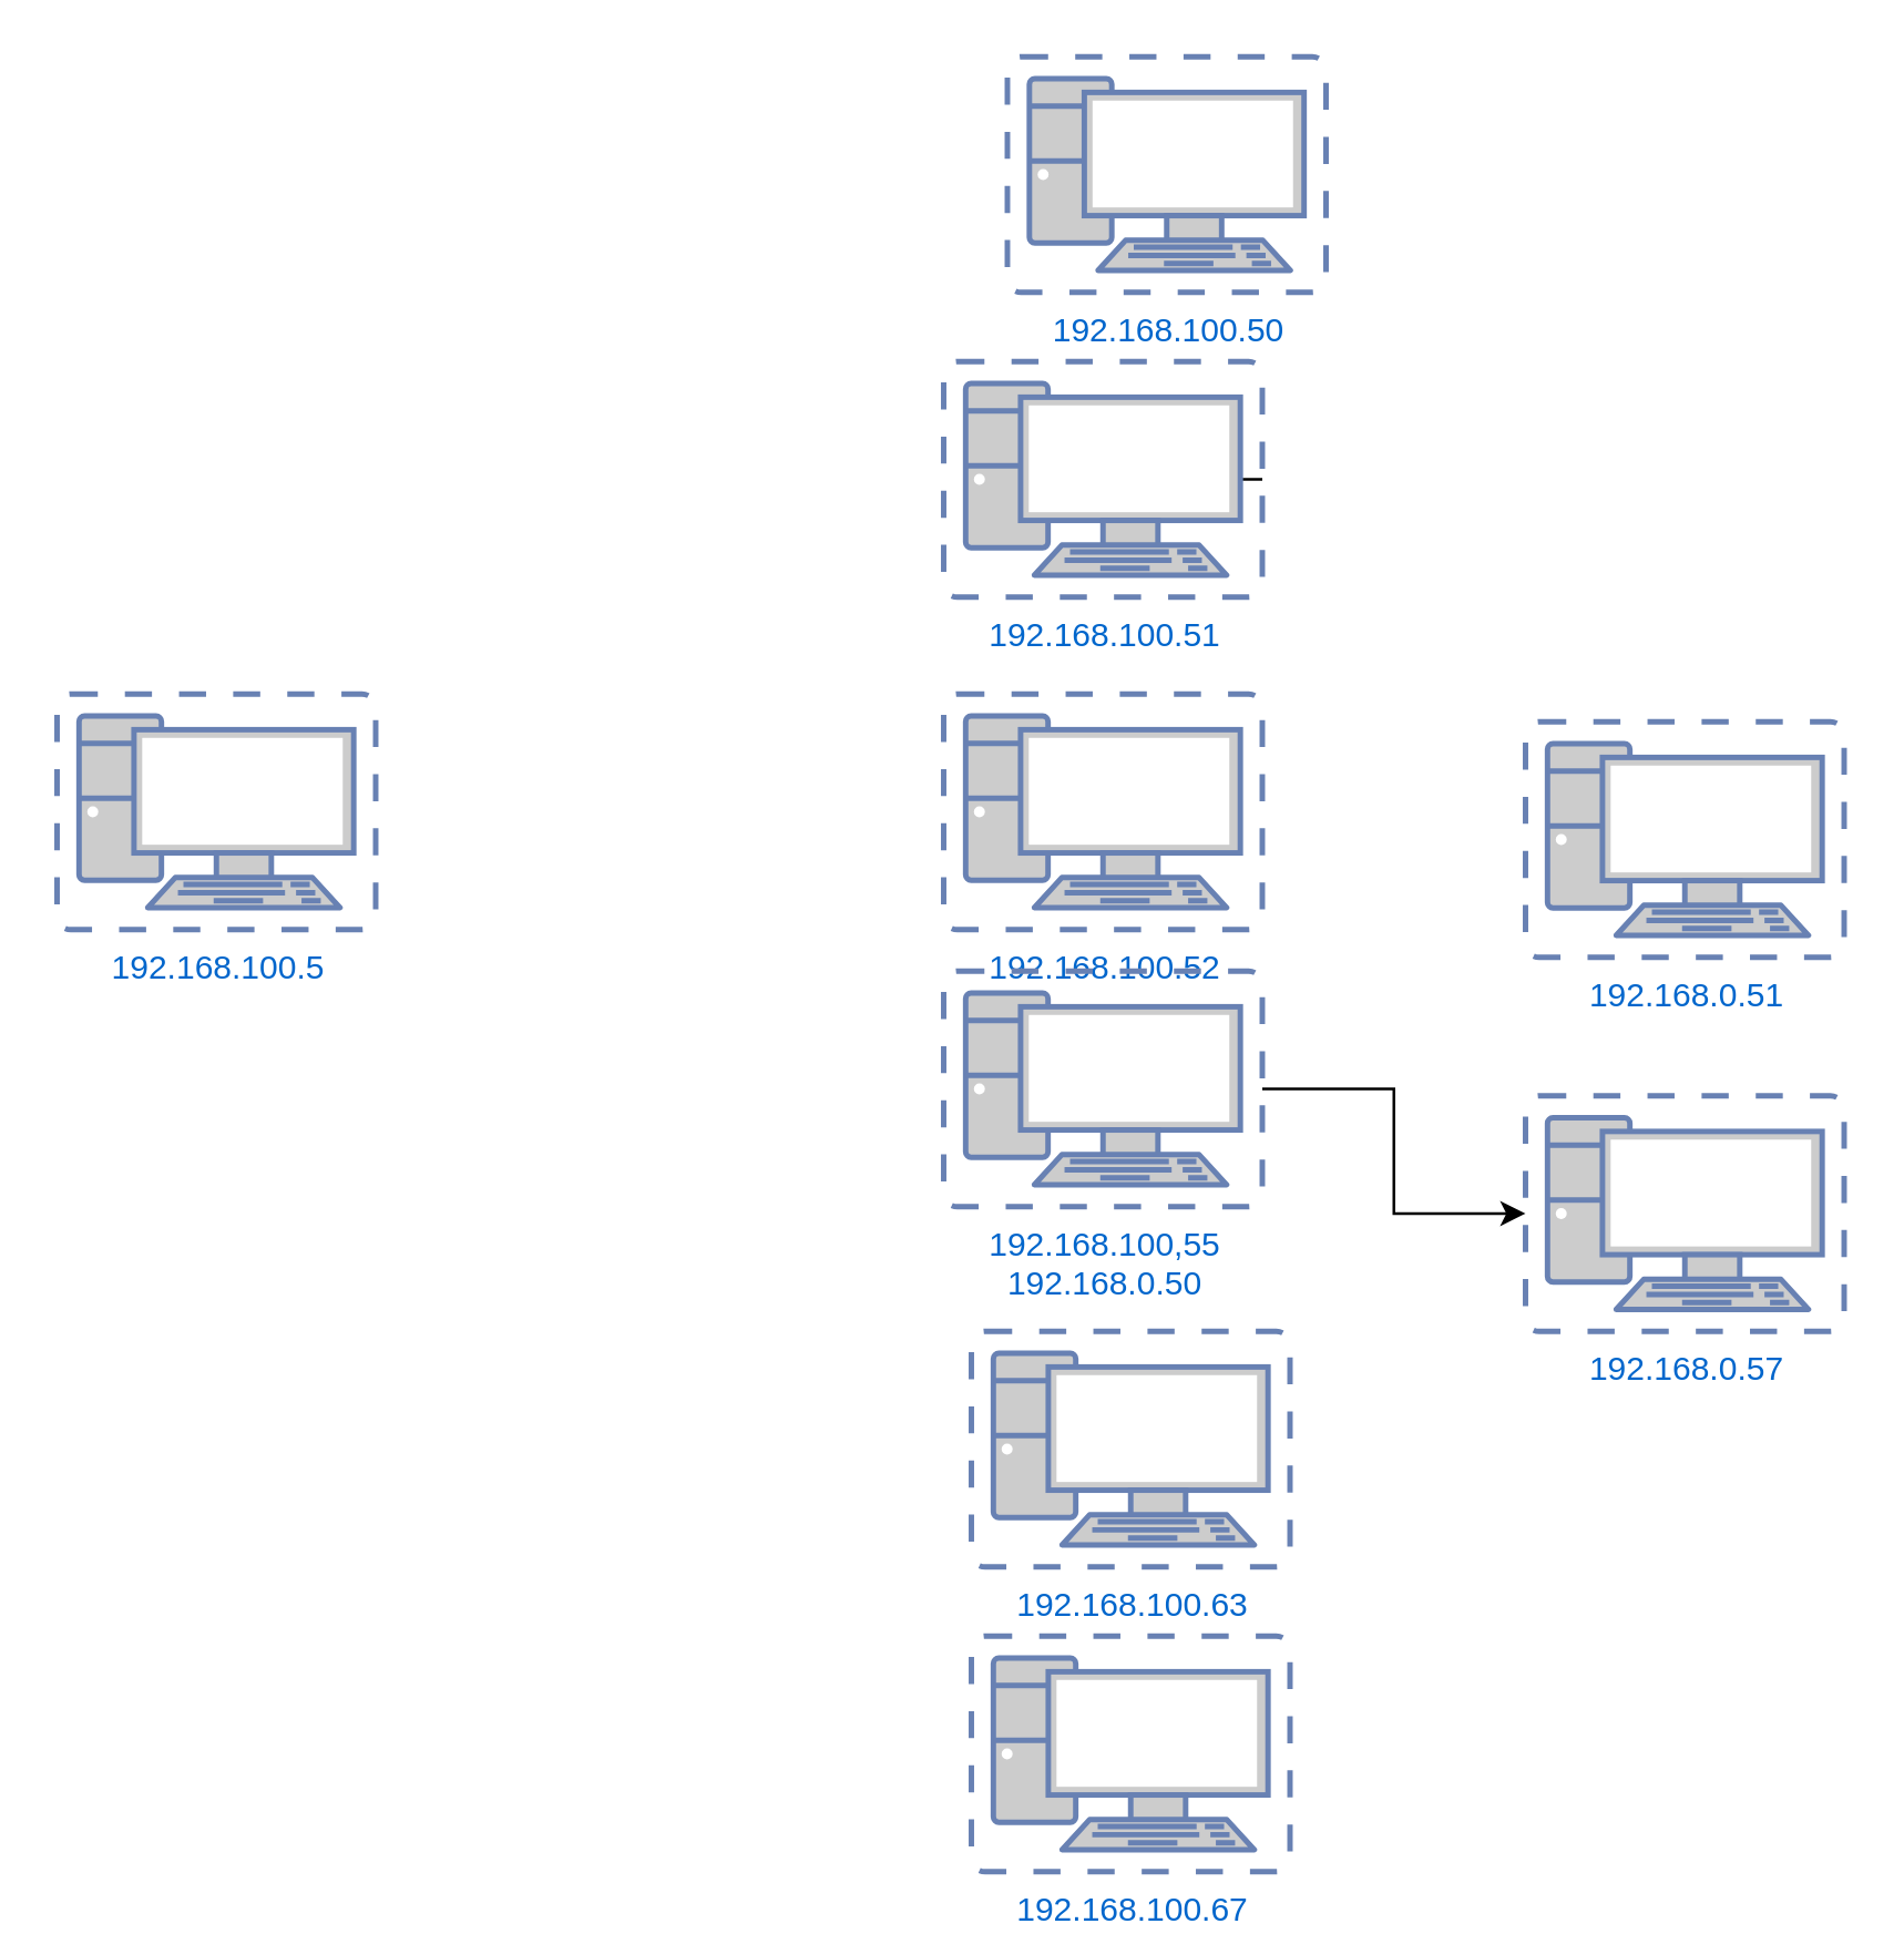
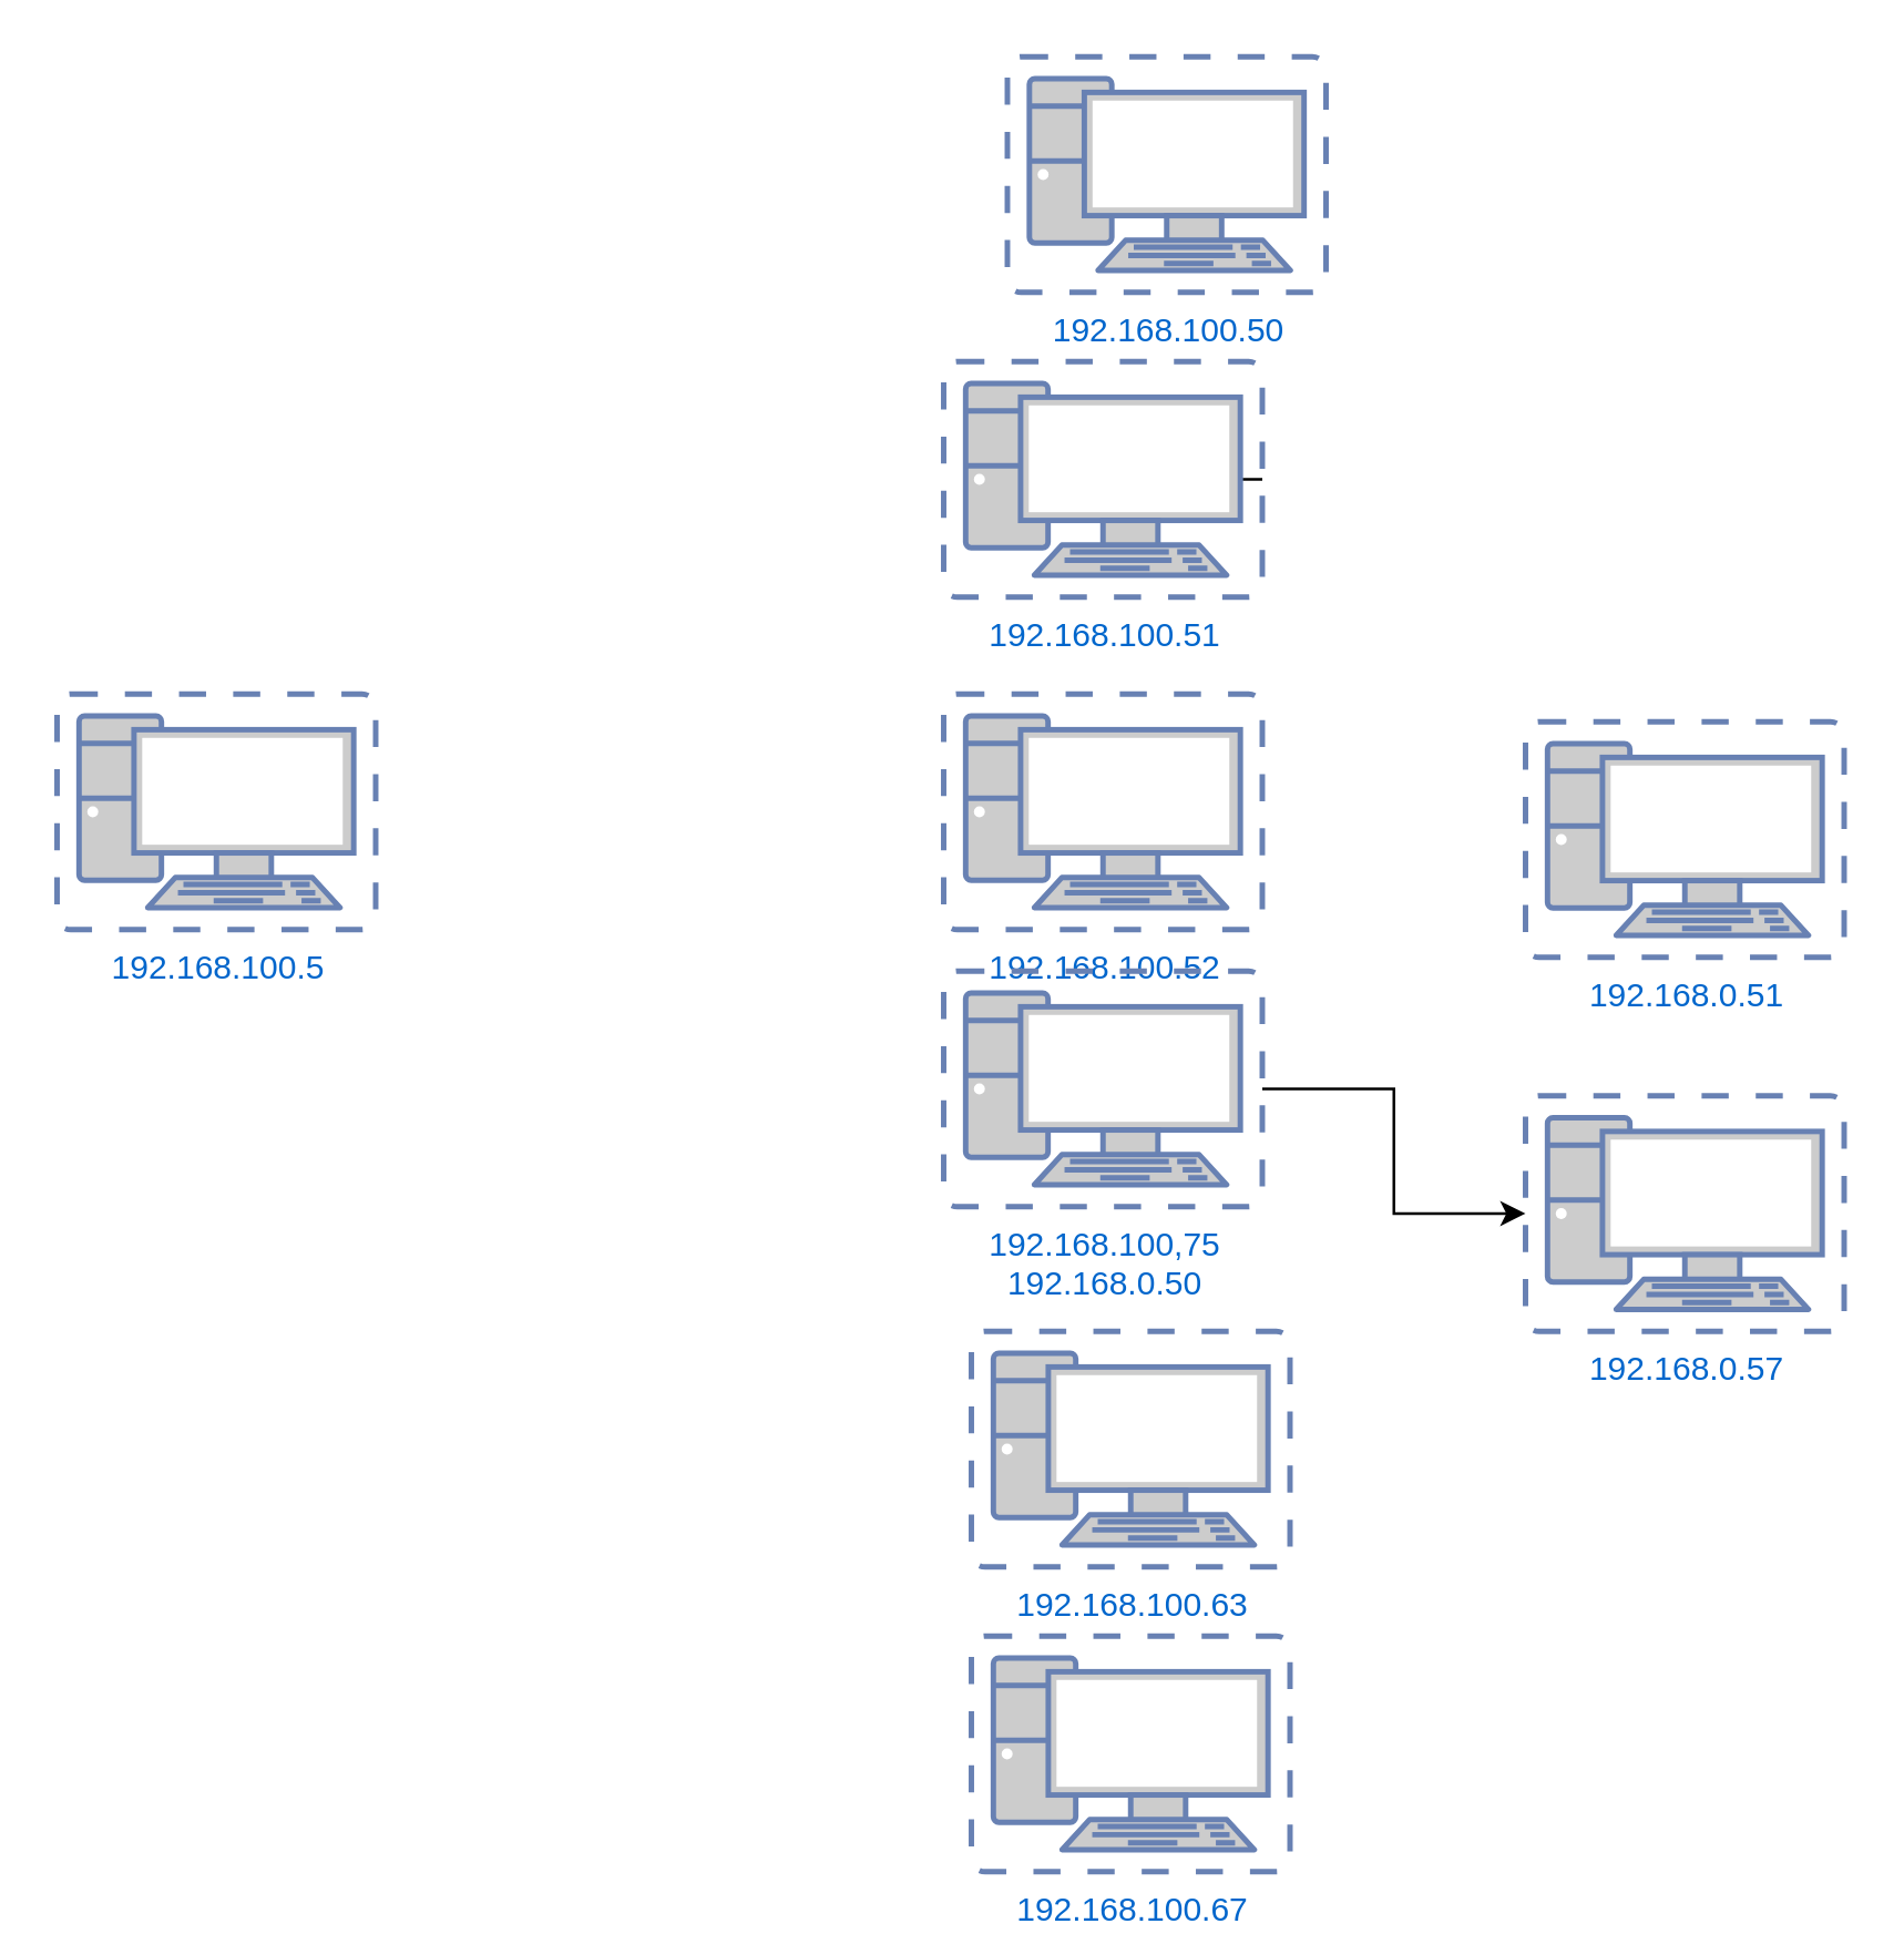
- <mxCell id="9" value="&lt;div&gt;192.168.100,55&lt;/div&gt;&lt;div&gt;192.168.0.50&lt;/div&gt;&lt;div&gt;&lt;br&gt;&lt;/div&gt;" style="fontColor=#0066CC;verticalAlign=top;verticalLabelPosition=bottom;labelPosition=center;align=center;html=1;outlineConnect=0;fillColor=#CCCCCC;strokeColor=#6881B3;gradientColor=none;gradientDirection=north;strokeWidth=2;shape=mxgraph.networks.virtual_pc;" vertex="1" parent="1"><mxGeometry x="340" y="350" width="115" height="85" as="geometry" /></mxCell>
+ <mxCell id="9" value="&lt;div&gt;192.168.100,75&lt;/div&gt;&lt;div&gt;192.168.0.50&lt;/div&gt;&lt;div&gt;&lt;br&gt;&lt;/div&gt;" style="fontColor=#0066CC;verticalAlign=top;verticalLabelPosition=bottom;labelPosition=center;align=center;html=1;outlineConnect=0;fillColor=#CCCCCC;strokeColor=#6881B3;gradientColor=none;gradientDirection=north;strokeWidth=2;shape=mxgraph.networks.virtual_pc;" vertex="1" parent="1"><mxGeometry x="340" y="350" width="115" height="85" as="geometry" /></mxCell>
